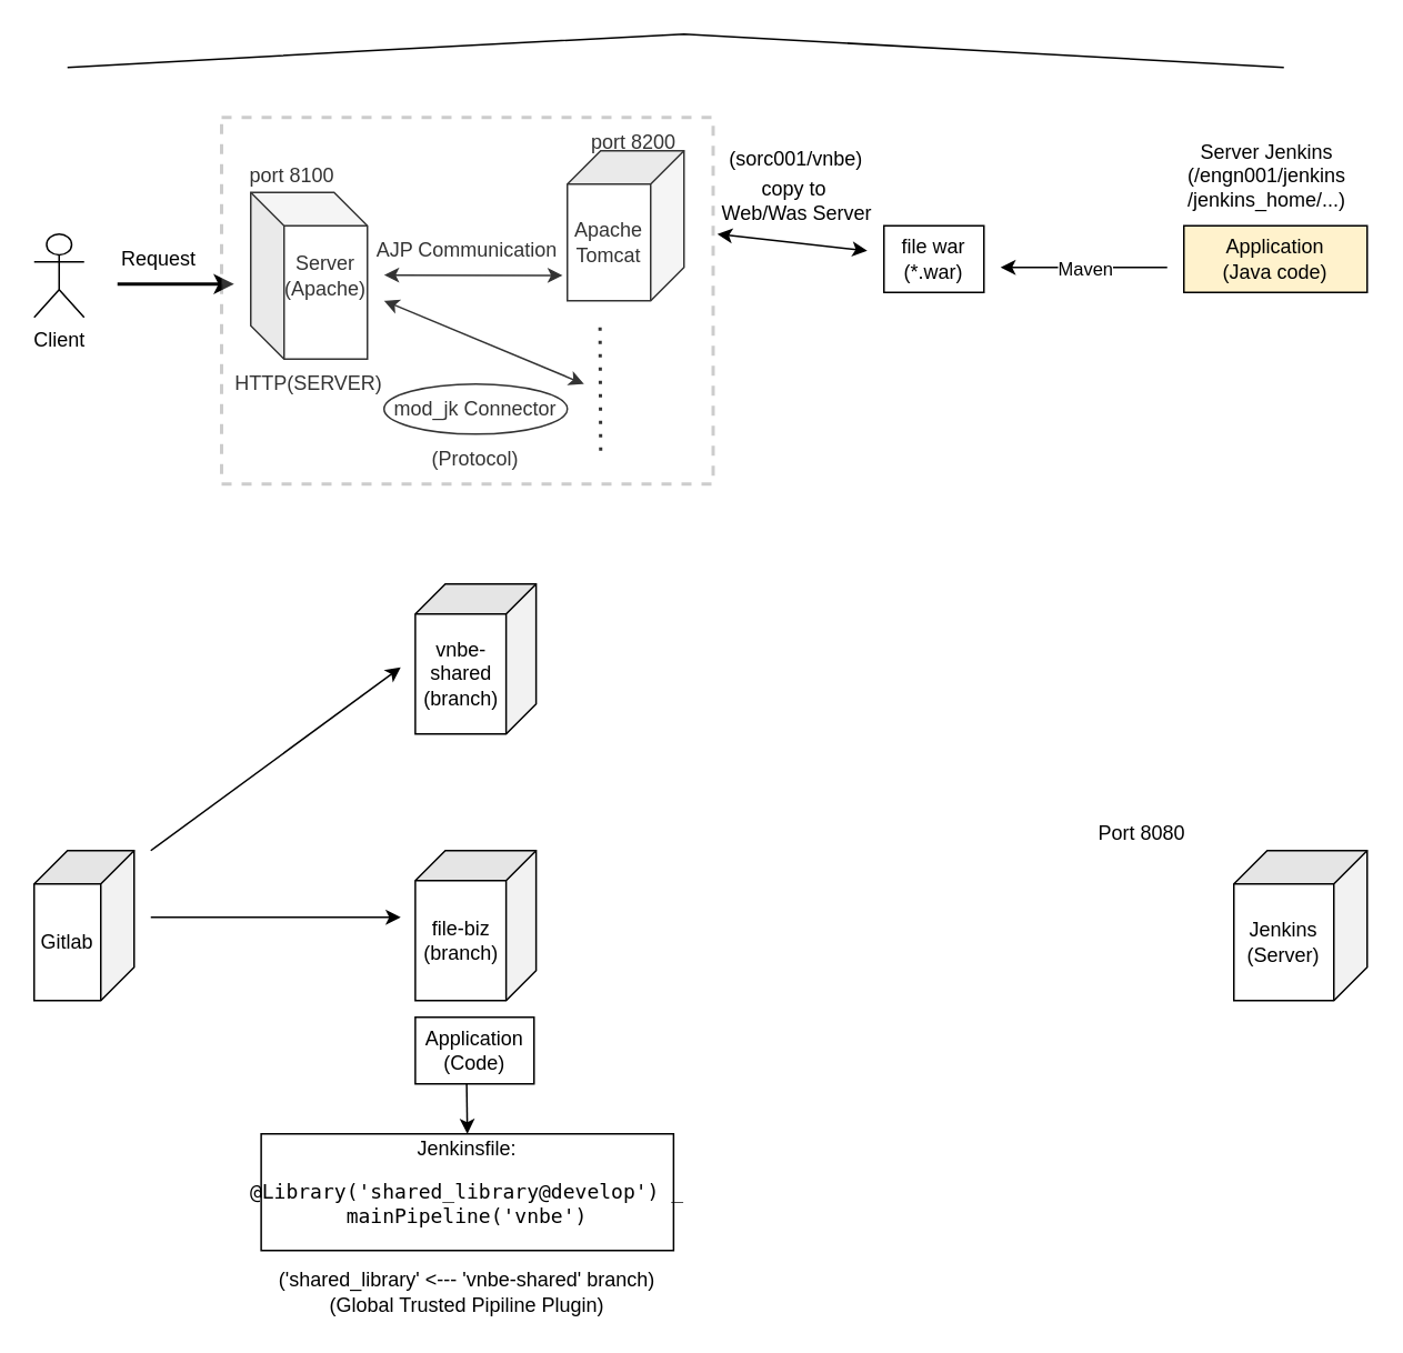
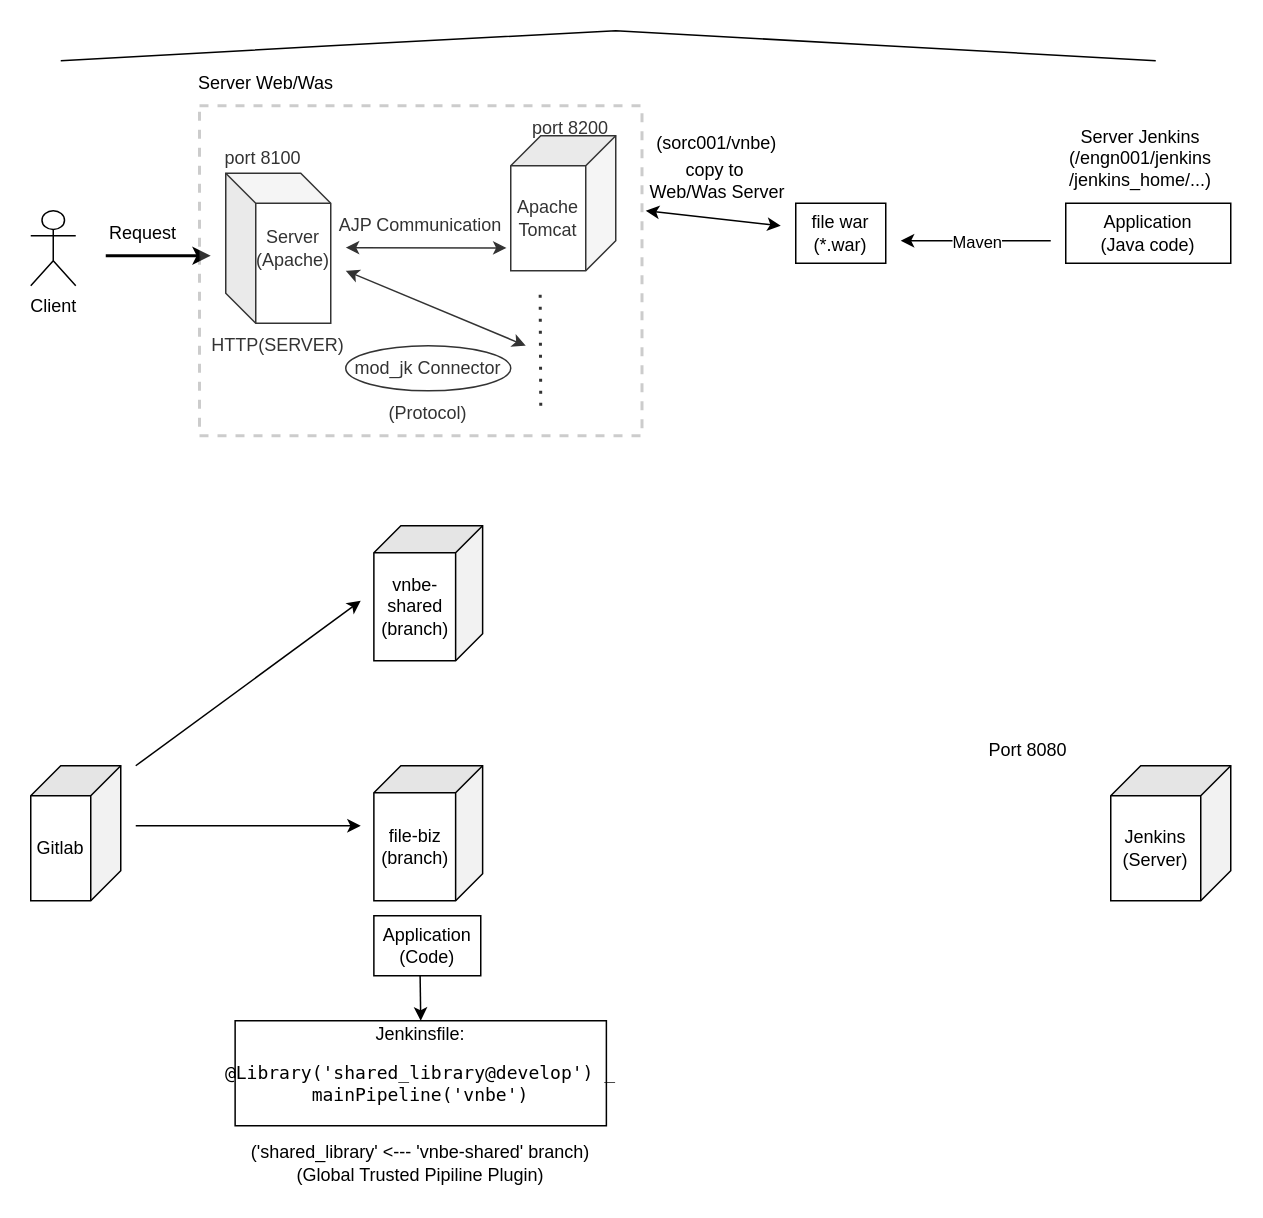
+ <mxCell id="31" value="Server Web/Was" style="text;html=1;align=center;verticalAlign=middle;whiteSpace=wrap;rounded=0;" vertex="1" parent="1"><mxGeometry x="127.5" y="40" width="97.5" height="30" as="geometry" /></mxCell>
- <mxCell id="26" value="Application&lt;div&gt;(Java code)&lt;/div&gt;" style="rounded=0;whiteSpace=wrap;html=1;fillColor=#fff2cc;" vertex="1" parent="1"><mxGeometry x="710" y="135" width="110" height="40" as="geometry" /></mxCell>
+ <mxCell id="26" value="Application&lt;div&gt;(Java code)&lt;/div&gt;" style="rounded=0;whiteSpace=wrap;html=1;" vertex="1" parent="1"><mxGeometry x="710" y="135" width="110" height="40" as="geometry" /></mxCell>
